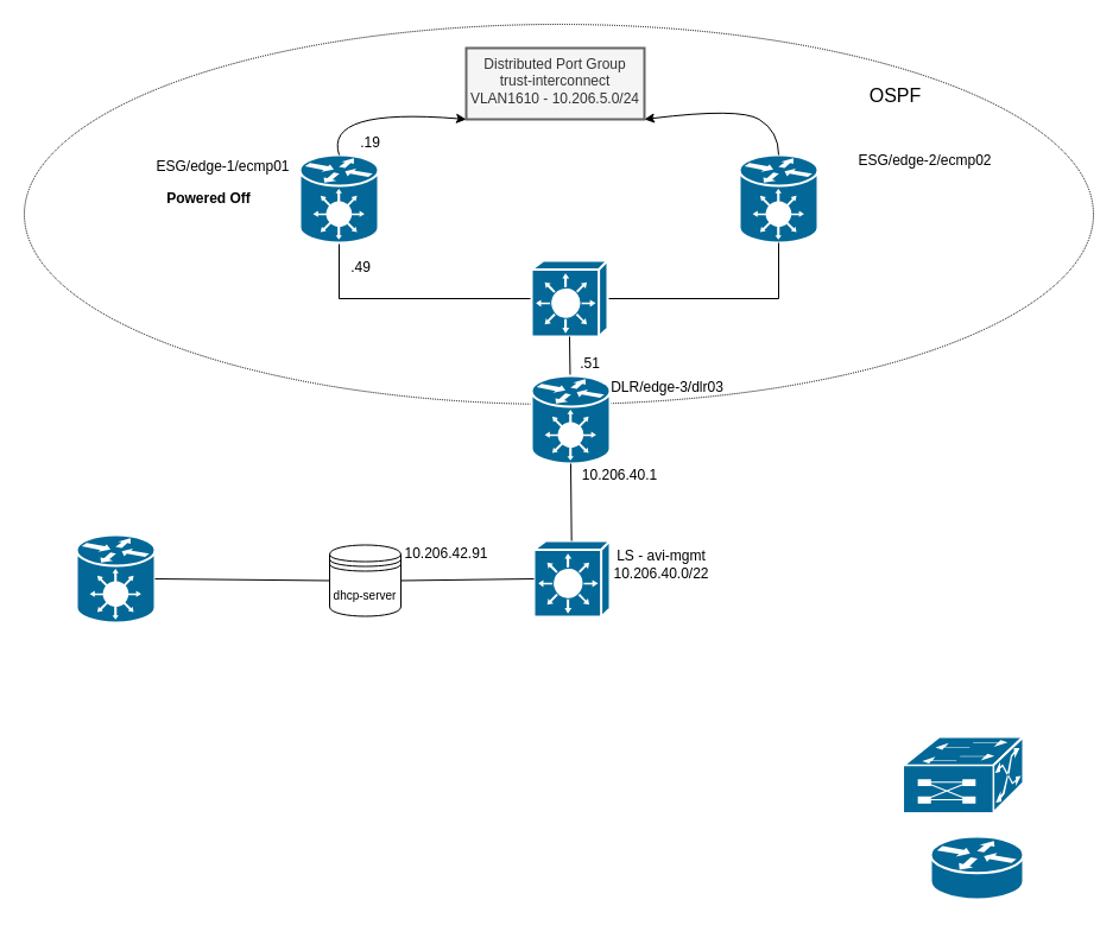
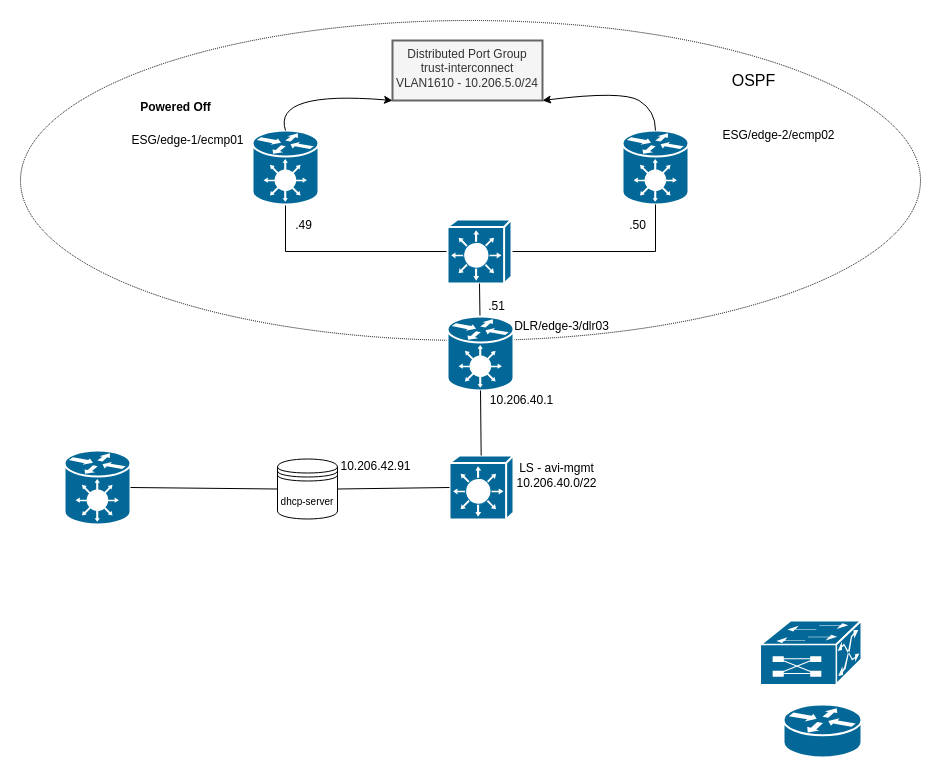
- <mxCell id="11" value=".19" style="text;html=1;resizable=0;autosize=1;align=center;verticalAlign=middle;points=[];fillColor=none;strokeColor=none;rounded=0;" vertex="1" parent="1"><mxGeometry x="296" y="110" width="30" height="20" as="geometry" /></mxCell>
- <mxCell id="12" value="Powered Off" style="text;html=1;resizable=0;autosize=1;align=center;verticalAlign=middle;points=[];fillColor=none;strokeColor=none;rounded=0;fontStyle=1" vertex="1" parent="1"><mxGeometry x="130" y="157" width="90" height="20" as="geometry" /></mxCell>
+ <mxCell id="12" value="Powered Off" style="text;html=1;resizable=0;autosize=1;align=center;verticalAlign=middle;points=[];fillColor=none;strokeColor=none;rounded=0;fontStyle=1" vertex="1" parent="1"><mxGeometry x="130" y="97" width="90" height="20" as="geometry" /></mxCell>
+ <mxCell id="20" value=".50" style="text;html=1;resizable=0;autosize=1;align=center;verticalAlign=middle;points=[];fillColor=none;strokeColor=none;rounded=0;" vertex="1" parent="1"><mxGeometry x="622" y="215" width="30" height="20" as="geometry" /></mxCell>
